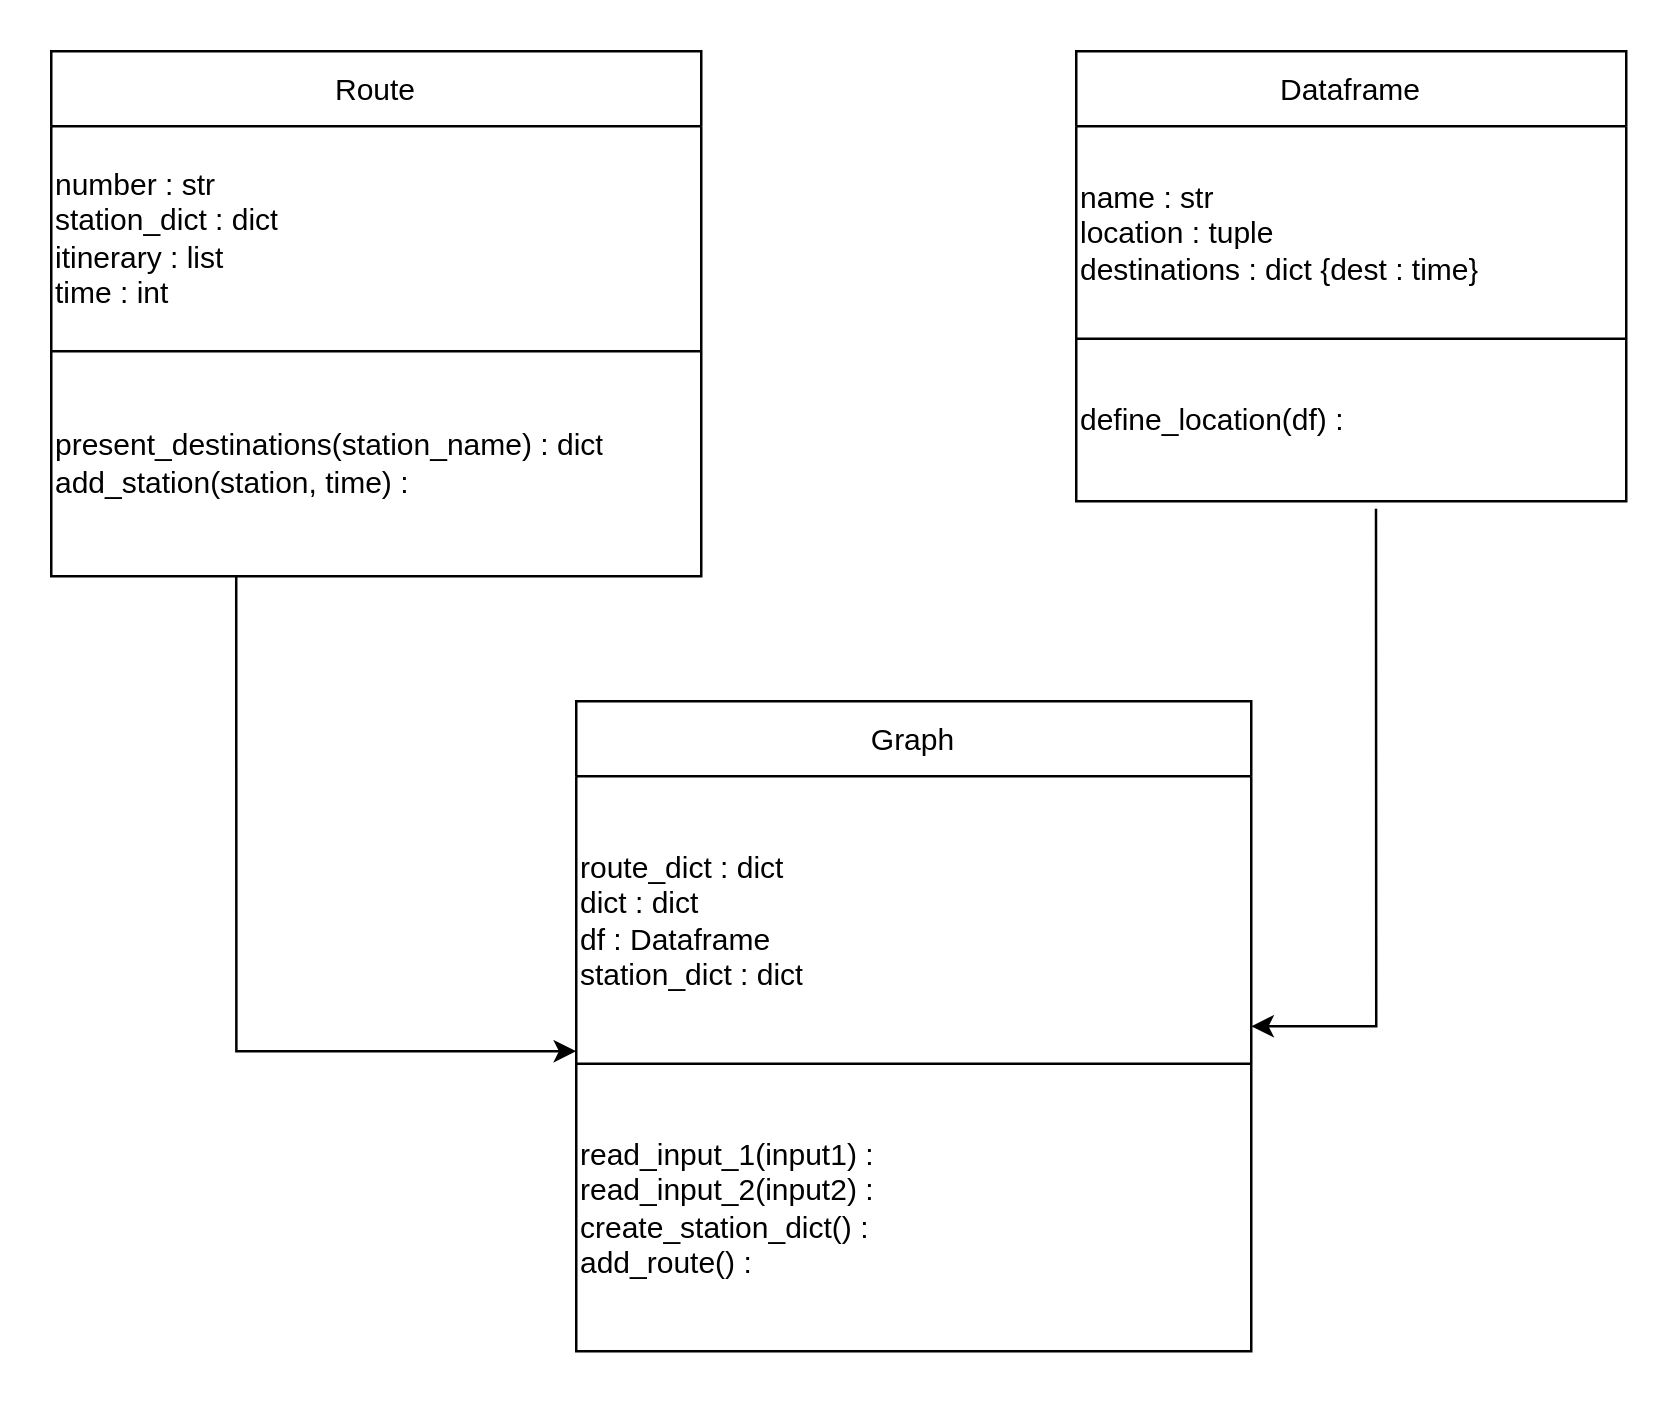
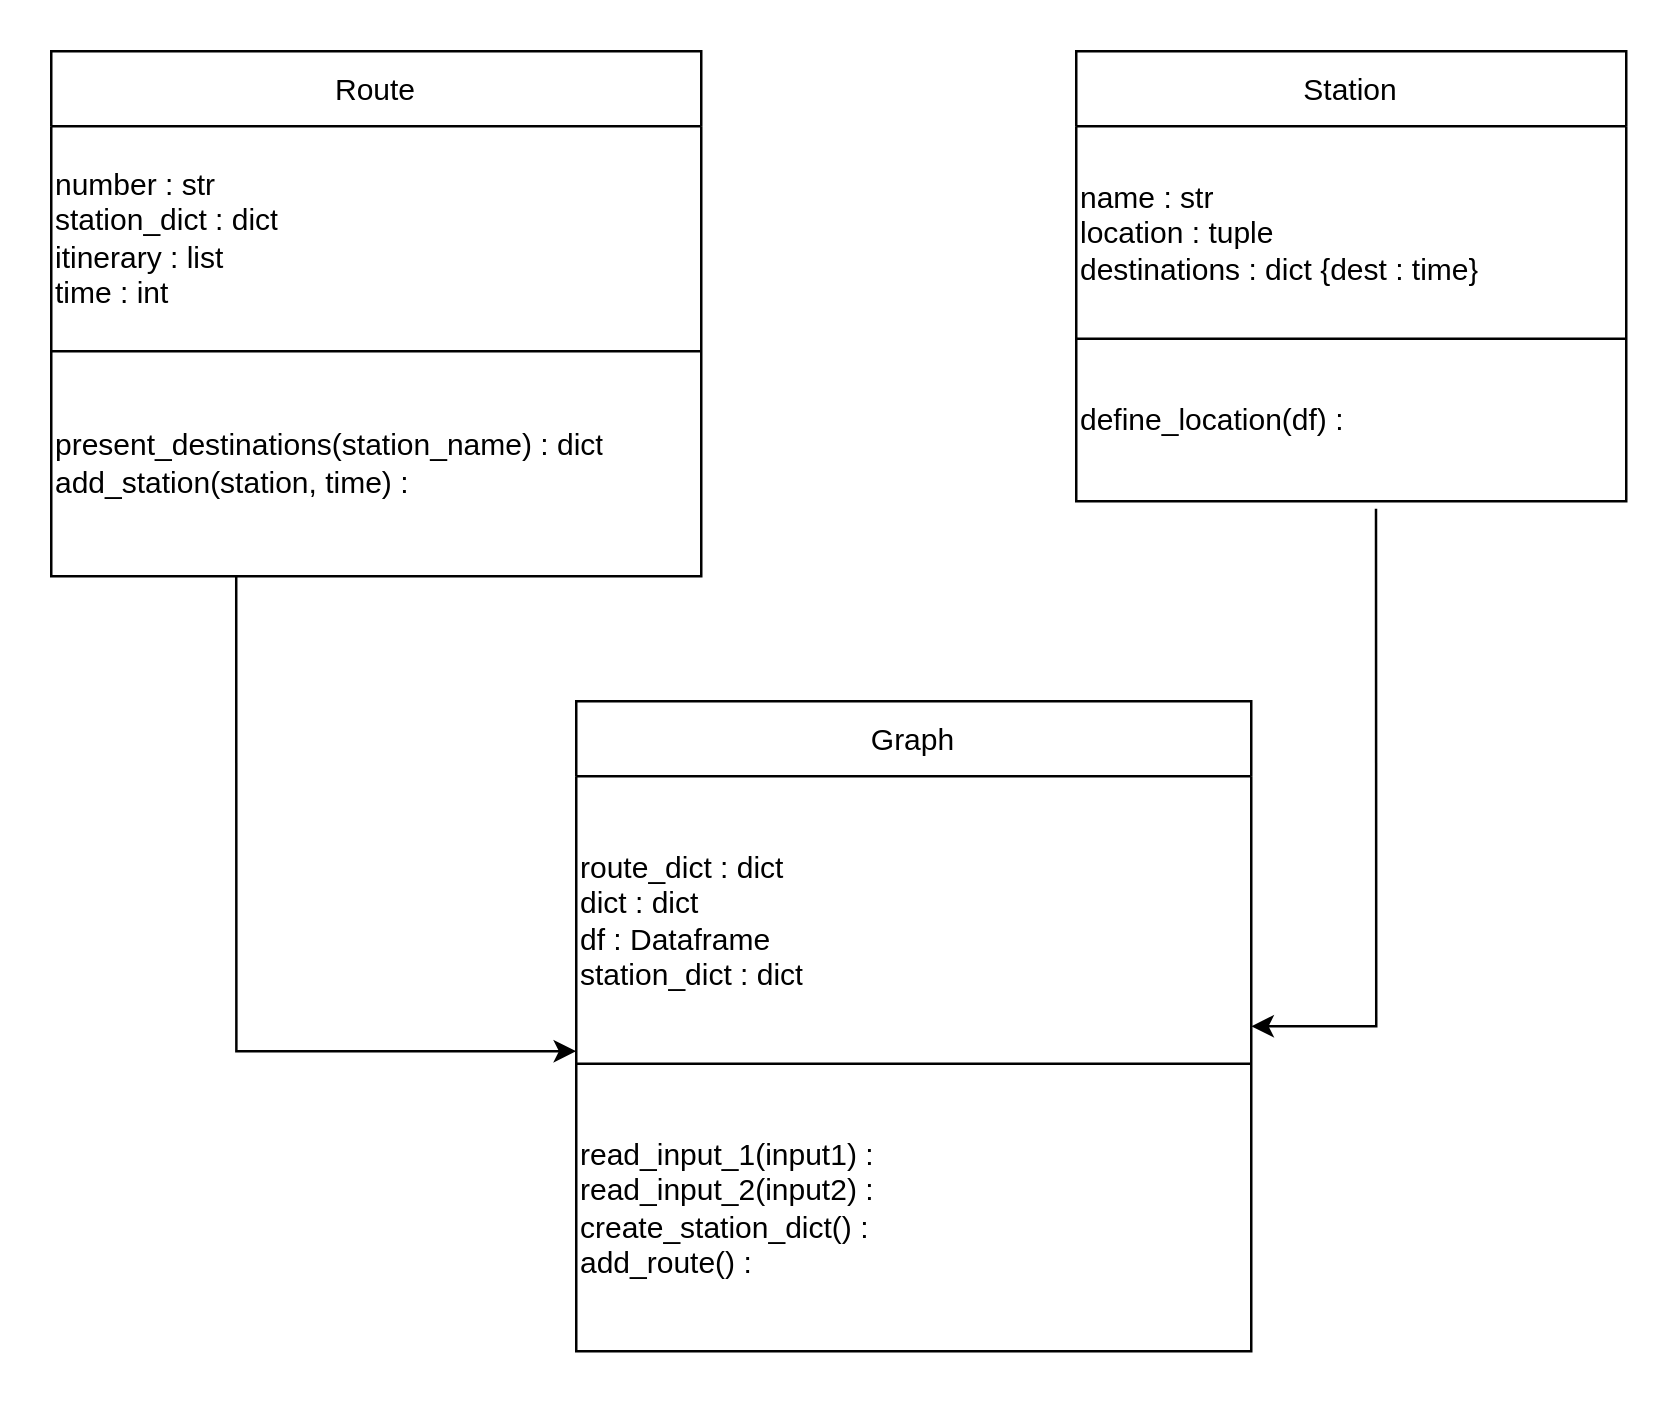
- <mxCell id="2" value="Dataframe" style="shape=table;startSize=30;container=1;collapsible=0;childLayout=tableLayout;" vertex="1" parent="1"><mxGeometry x="430" y="20" width="220" height="180" as="geometry" /></mxCell>
+ <mxCell id="2" value="Station" style="shape=table;startSize=30;container=1;collapsible=0;childLayout=tableLayout;" vertex="1" parent="1"><mxGeometry x="430" y="20" width="220" height="180" as="geometry" /></mxCell>
